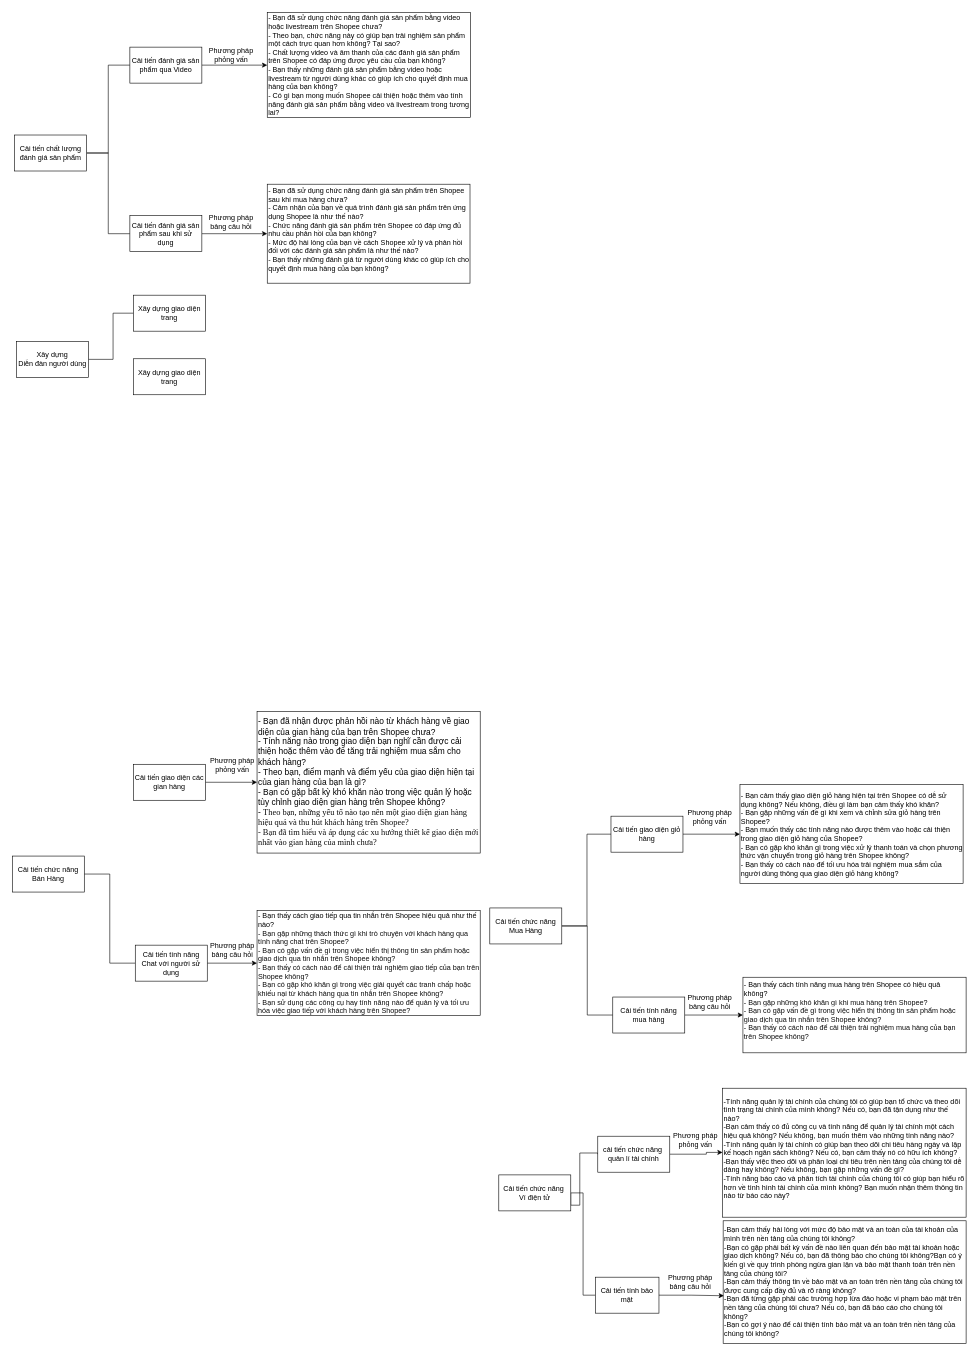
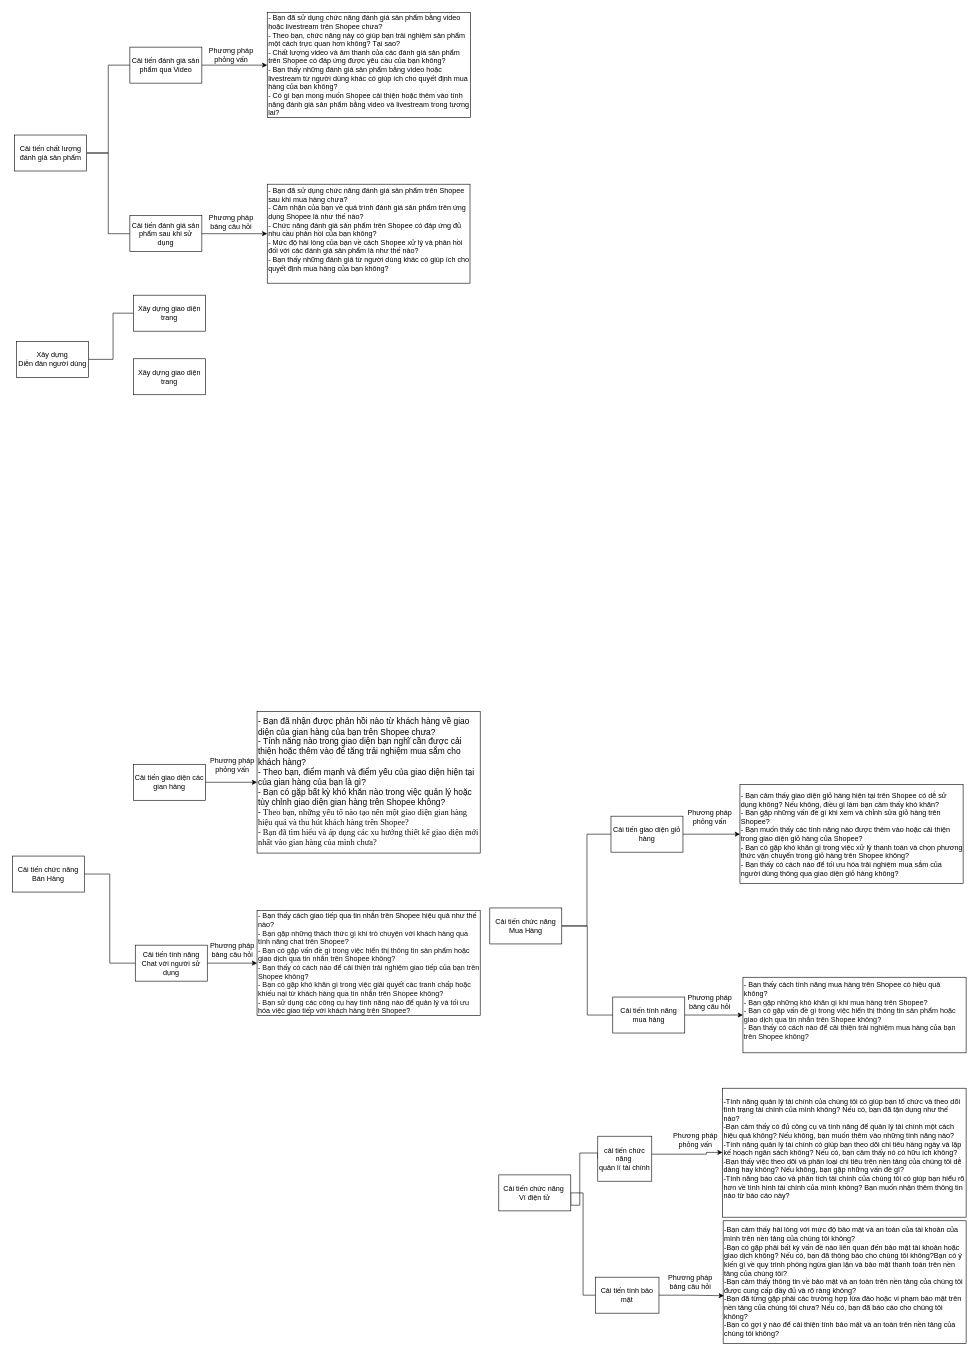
- <mxCell id="42" value="cải tiến chức năng&amp;nbsp;&lt;br&gt;quản lí tài chính" style="rounded=0;whiteSpace=wrap;html=1;" vertex="1" parent="1"><mxGeometry x="995.999" y="1893.001" width="120" height="60" as="geometry" /></mxCell>
+ <mxCell id="42" value="cải tiến chức năng&amp;nbsp;&lt;br&gt;quản lí tài chính" style="rounded=0;whiteSpace=wrap;html=1;" vertex="1" parent="1"><mxGeometry x="995.999" y="1893.001" width="90" height="75" as="geometry" /></mxCell>
